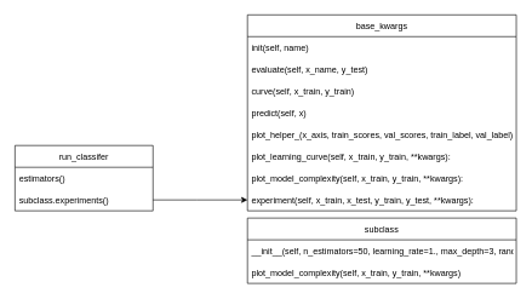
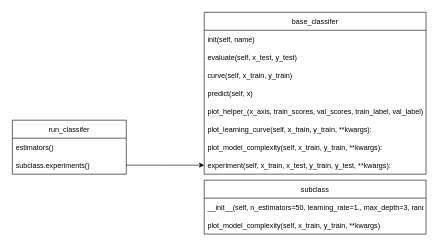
- <mxCell id="5" value="base_kwargs" style="swimlane;fontStyle=0;childLayout=stackLayout;horizontal=1;startSize=30;horizontalStack=0;resizeParent=1;resizeParentMax=0;resizeLast=0;collapsible=1;marginBottom=0;" vertex="1" parent="1"><mxGeometry x="340" y="20" width="370" height="270" as="geometry" /></mxCell>
+ <mxCell id="5" value="base_classifer" style="swimlane;fontStyle=0;childLayout=stackLayout;horizontal=1;startSize=30;horizontalStack=0;resizeParent=1;resizeParentMax=0;resizeLast=0;collapsible=1;marginBottom=0;" vertex="1" parent="1"><mxGeometry x="340" y="20" width="370" height="270" as="geometry" /></mxCell>
- <mxCell id="7" value="evaluate(self, x_name, y_test)" style="text;strokeColor=none;fillColor=none;align=left;verticalAlign=middle;spacingLeft=4;spacingRight=4;overflow=hidden;points=[[0,0.5],[1,0.5]];portConstraint=eastwest;rotatable=0;" vertex="1" parent="5"><mxGeometry y="60" width="370" height="30" as="geometry" /></mxCell>
+ <mxCell id="7" value="evaluate(self, x_test, y_test)" style="text;strokeColor=none;fillColor=none;align=left;verticalAlign=middle;spacingLeft=4;spacingRight=4;overflow=hidden;points=[[0,0.5],[1,0.5]];portConstraint=eastwest;rotatable=0;" vertex="1" parent="5"><mxGeometry y="60" width="370" height="30" as="geometry" /></mxCell>
